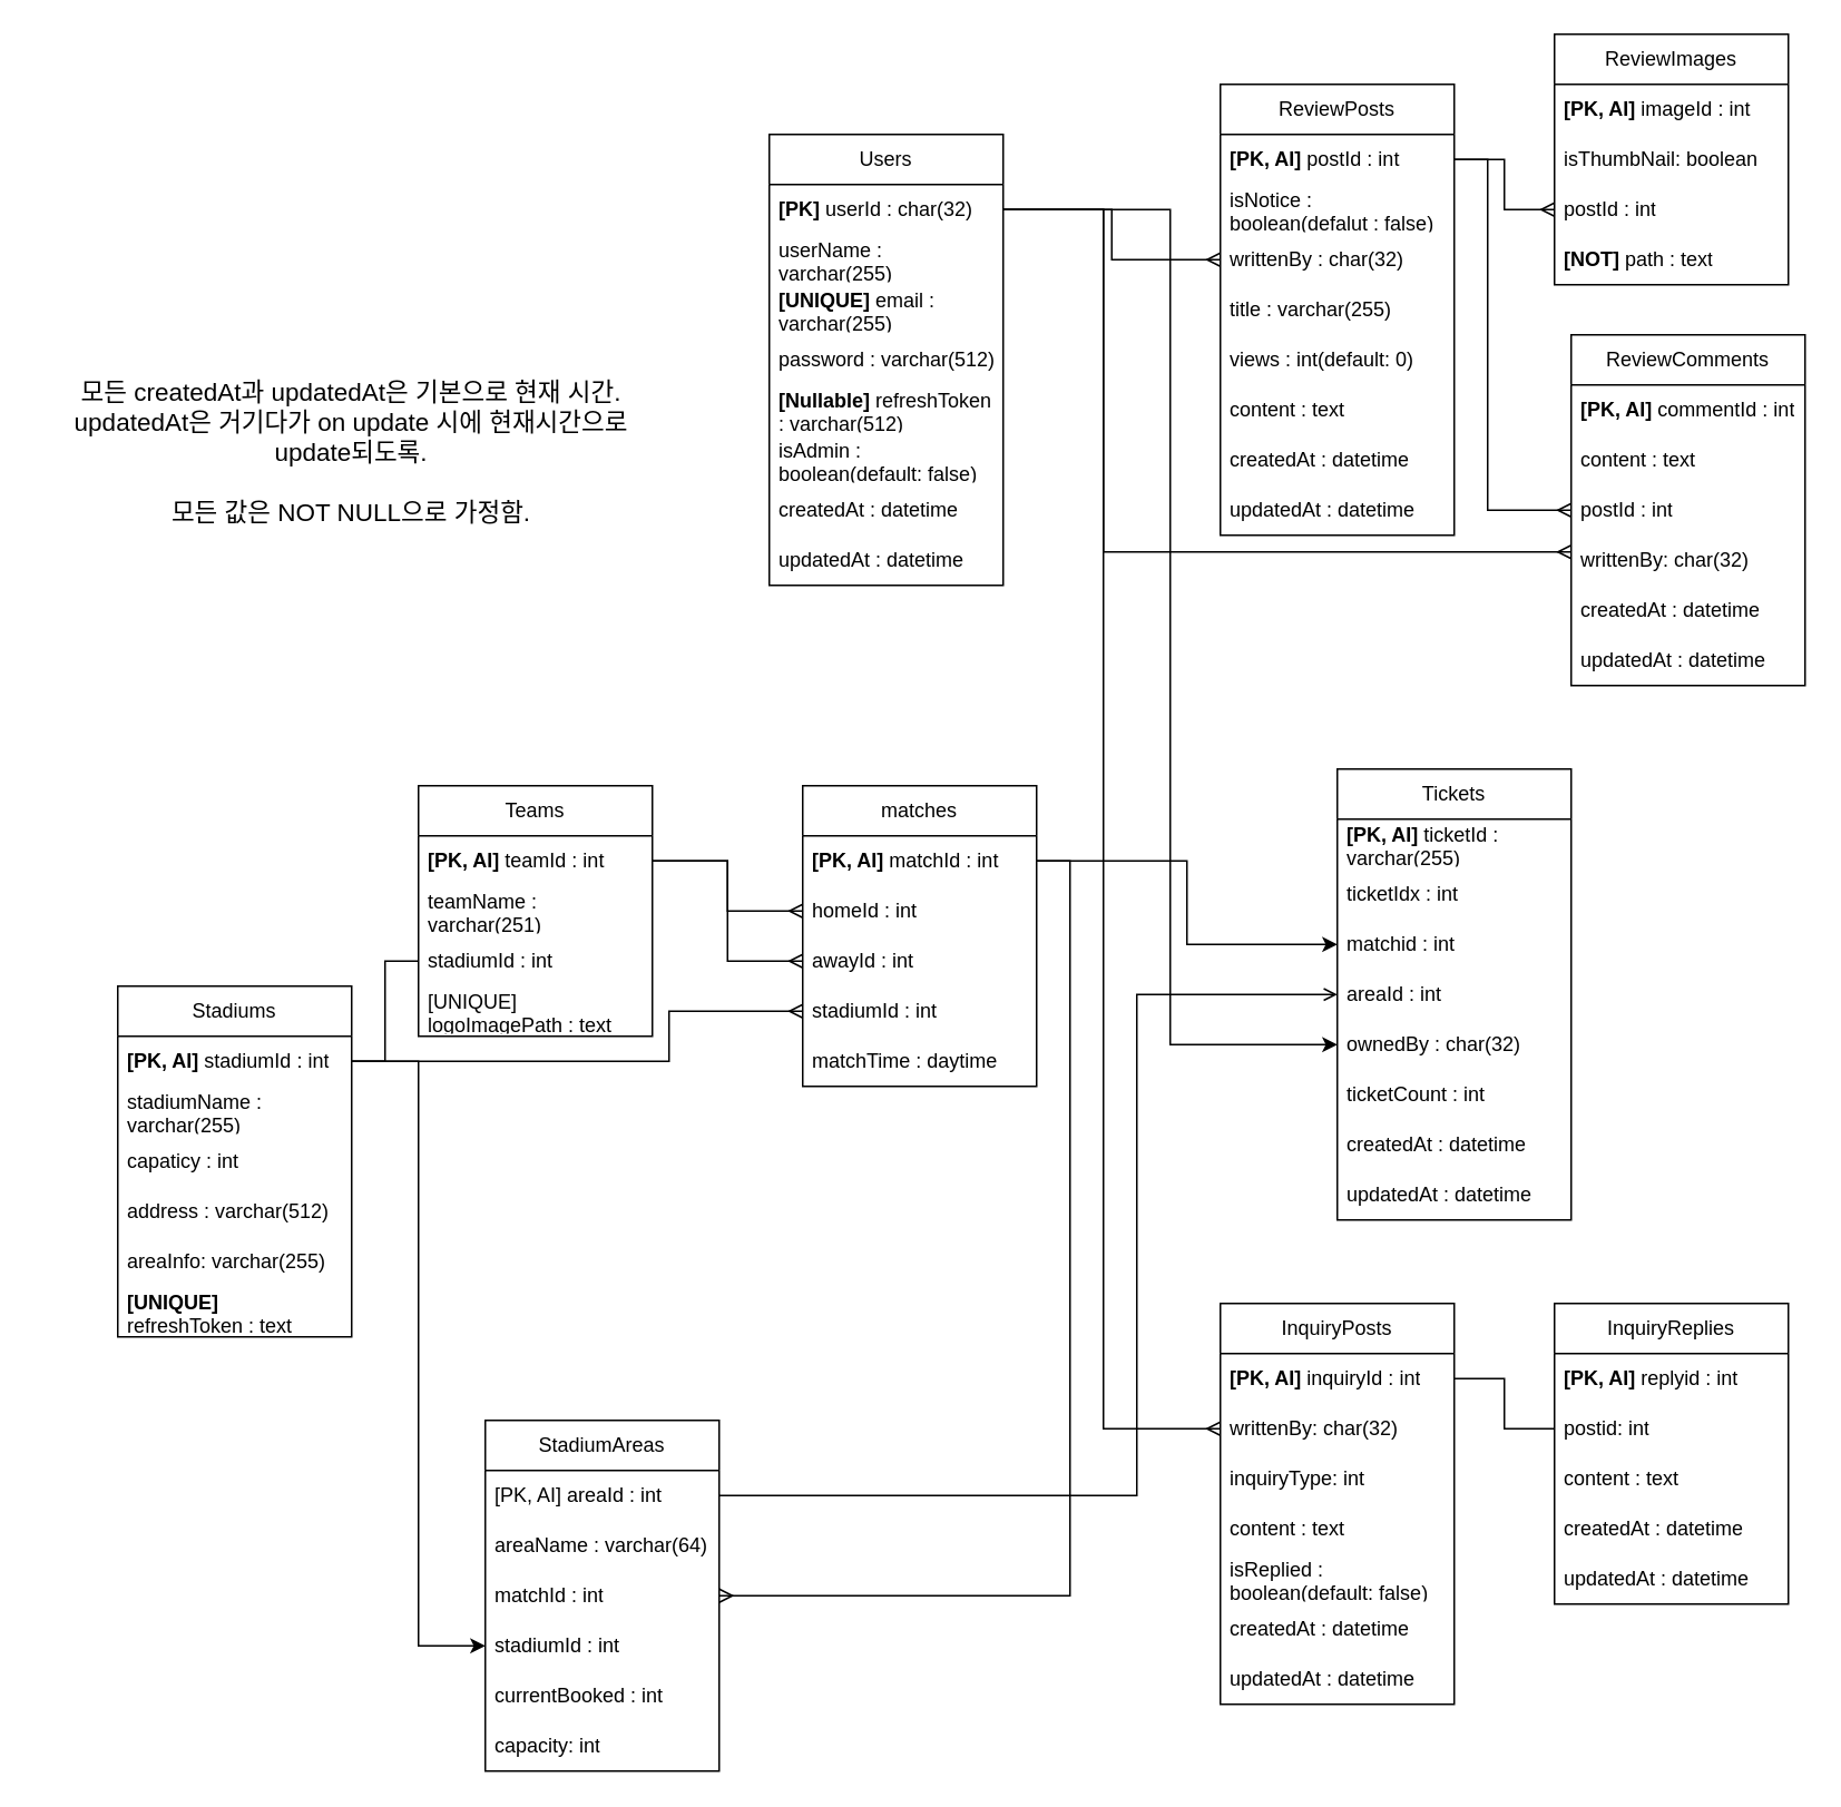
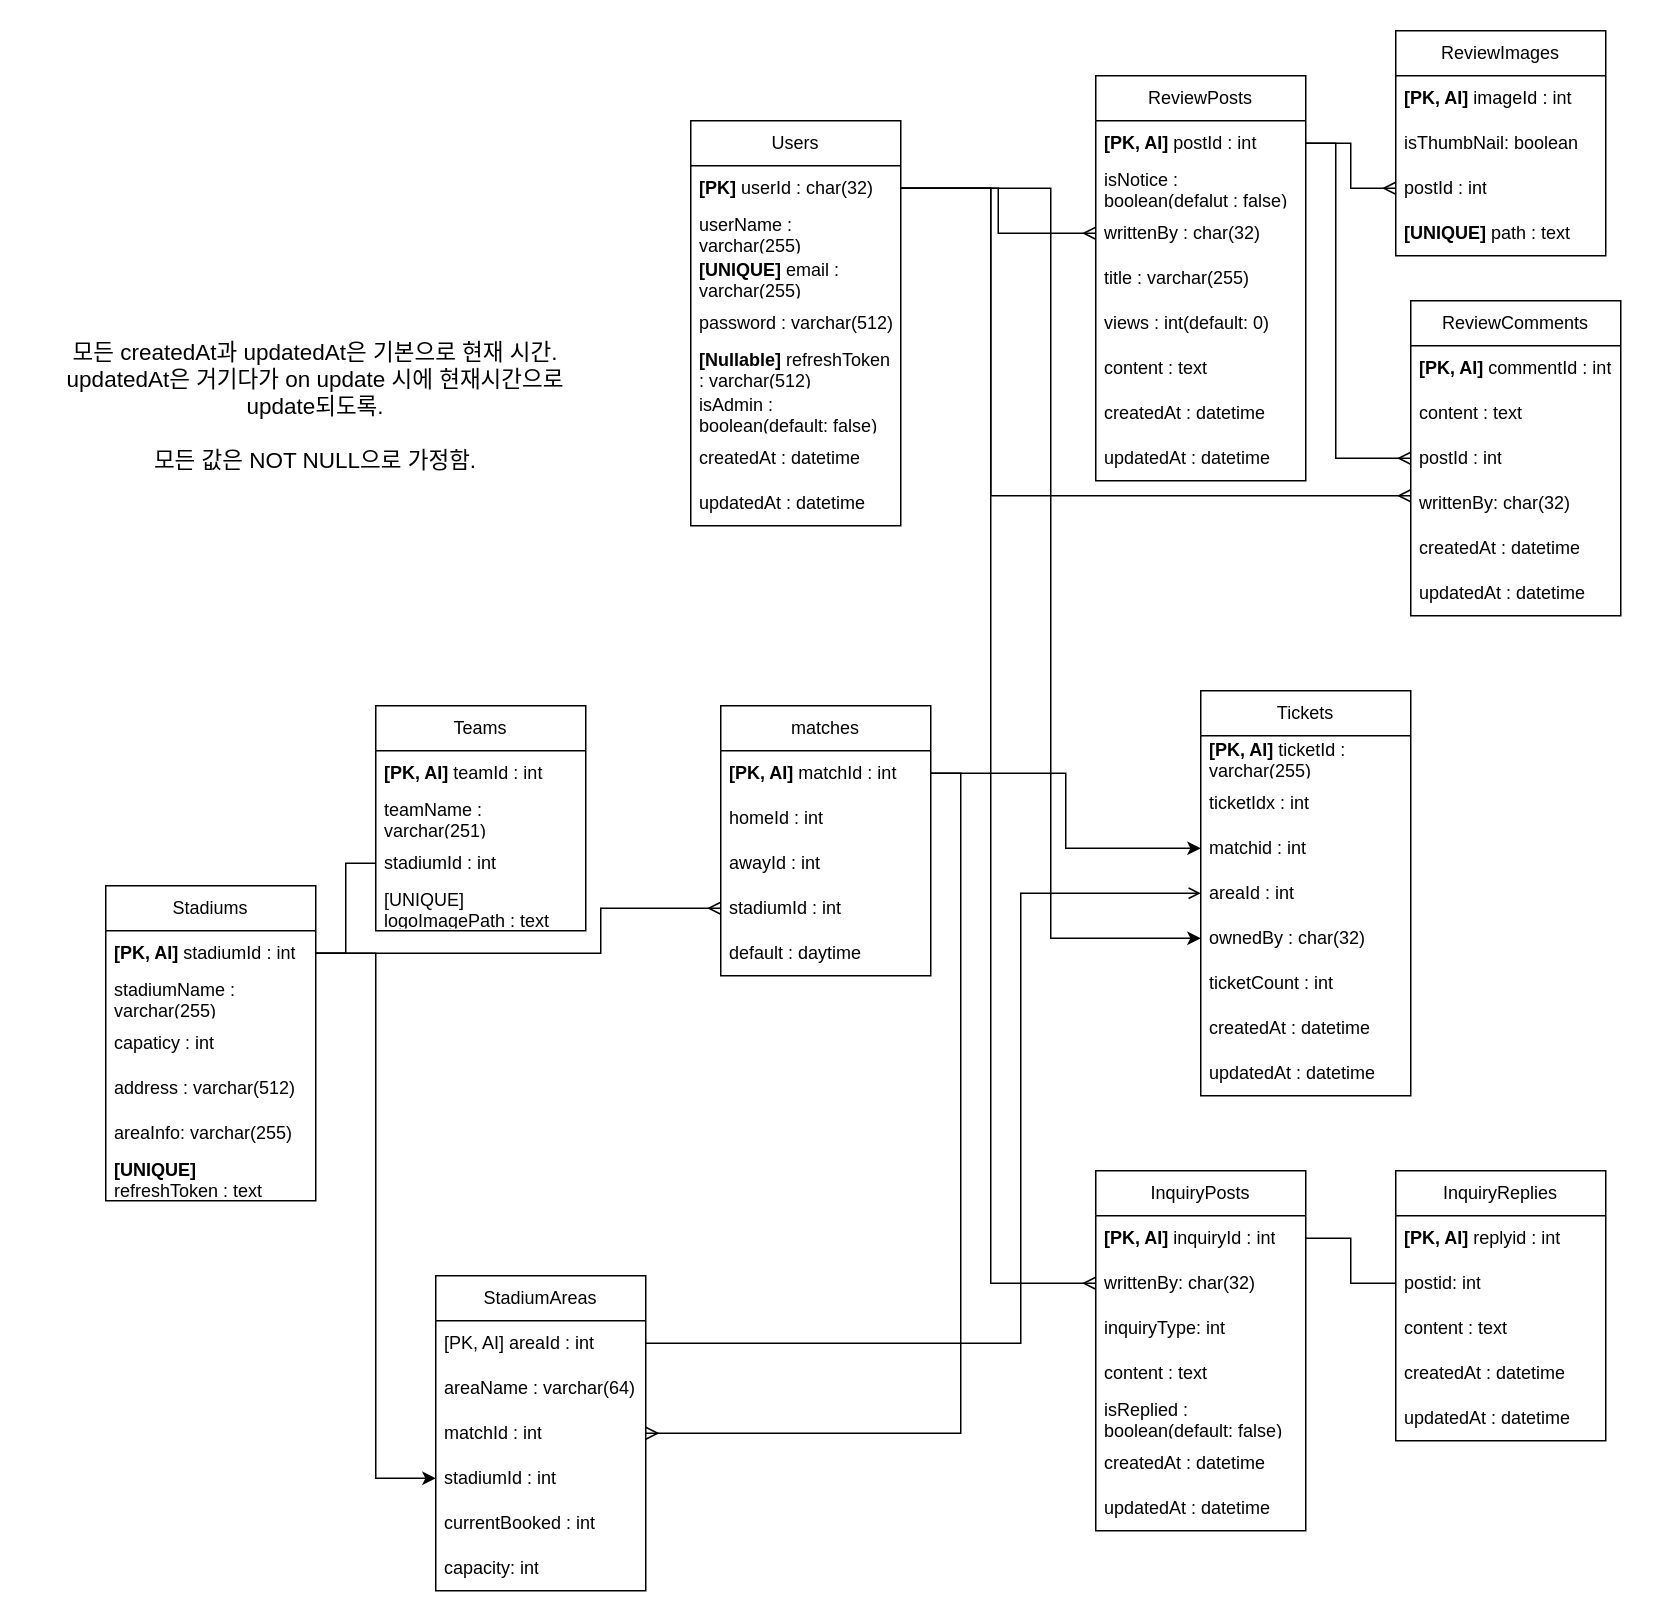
- <mxCell id="80" value="&lt;b&gt;[NOT]&lt;/b&gt; path : text" style="text;strokeColor=none;fillColor=none;align=left;verticalAlign=middle;spacingLeft=4;spacingRight=4;overflow=hidden;points=[[0,0.5],[1,0.5]];portConstraint=eastwest;rotatable=0;whiteSpace=wrap;html=1;" vertex="1" parent="76"><mxGeometry y="120" width="140" height="30" as="geometry" /></mxCell>
+ <mxCell id="80" value="&lt;b&gt;[UNIQUE]&lt;/b&gt; path : text" style="text;strokeColor=none;fillColor=none;align=left;verticalAlign=middle;spacingLeft=4;spacingRight=4;overflow=hidden;points=[[0,0.5],[1,0.5]];portConstraint=eastwest;rotatable=0;whiteSpace=wrap;html=1;" vertex="1" parent="76"><mxGeometry y="120" width="140" height="30" as="geometry" /></mxCell>
- <mxCell id="58" style="edgeStyle=orthogonalEdgeStyle;rounded=0;orthogonalLoop=1;jettySize=auto;html=1;exitX=1;exitY=0.5;exitDx=0;exitDy=0;entryX=0;entryY=0.5;entryDx=0;entryDy=0;endArrow=ERmany;endFill=0;" edge="1" parent="1" source="46" target="41"><mxGeometry relative="1" as="geometry" /></mxCell>
- <mxCell id="59" style="edgeStyle=orthogonalEdgeStyle;rounded=0;orthogonalLoop=1;jettySize=auto;html=1;exitX=1;exitY=0.5;exitDx=0;exitDy=0;entryX=0;entryY=0.5;entryDx=0;entryDy=0;endArrow=ERmany;endFill=0;" edge="1" parent="1" source="46" target="42"><mxGeometry relative="1" as="geometry" /></mxCell>
- <mxCell id="44" value="matchTime : daytime" style="text;strokeColor=none;fillColor=none;align=left;verticalAlign=middle;spacingLeft=4;spacingRight=4;overflow=hidden;points=[[0,0.5],[1,0.5]];portConstraint=eastwest;rotatable=0;whiteSpace=wrap;html=1;" vertex="1" parent="39"><mxGeometry y="150" width="140" height="30" as="geometry" /></mxCell>
+ <mxCell id="44" value="default : daytime" style="text;strokeColor=none;fillColor=none;align=left;verticalAlign=middle;spacingLeft=4;spacingRight=4;overflow=hidden;points=[[0,0.5],[1,0.5]];portConstraint=eastwest;rotatable=0;whiteSpace=wrap;html=1;" vertex="1" parent="39"><mxGeometry y="150" width="140" height="30" as="geometry" /></mxCell>
